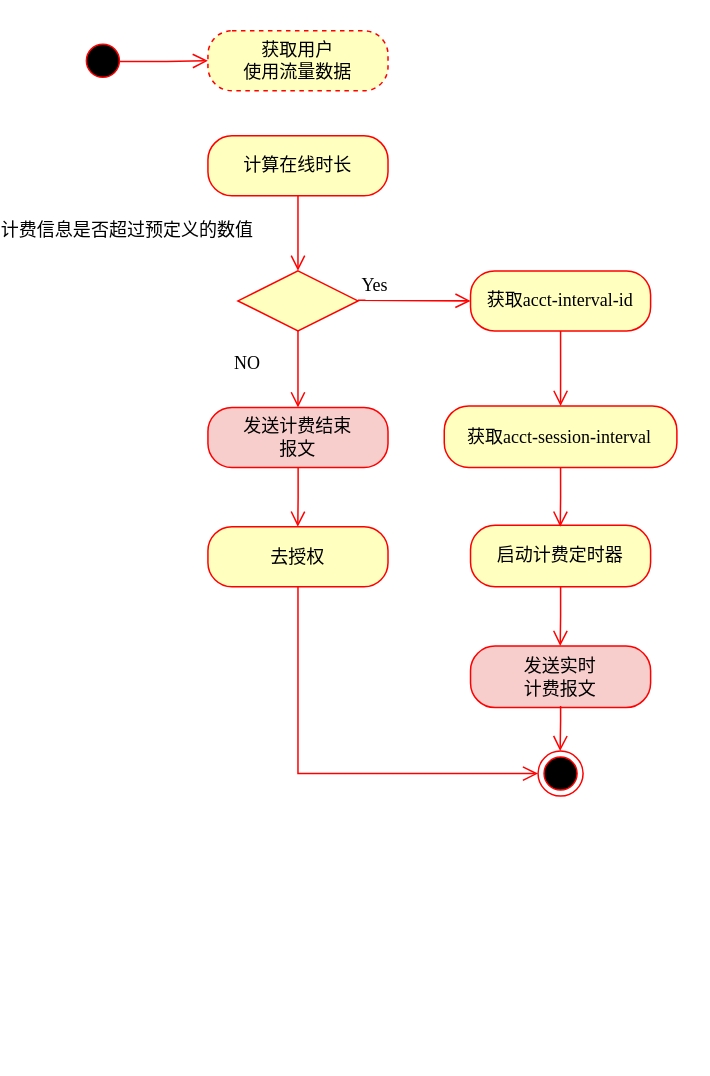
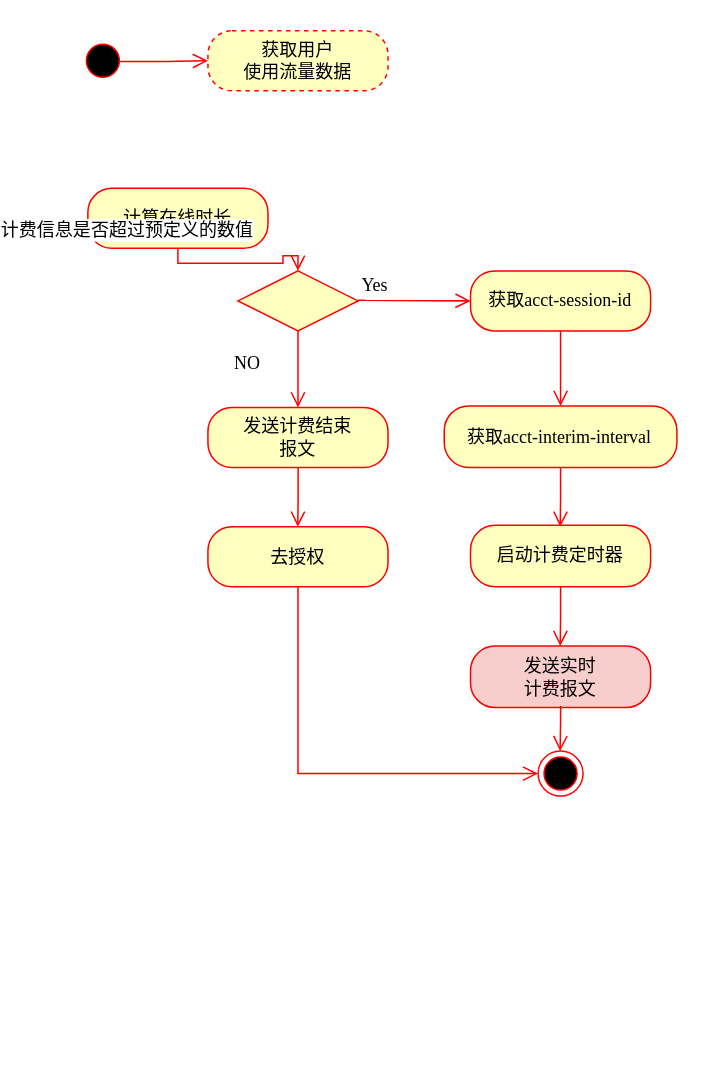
- <mxCell id="5" value="计算在线时长" style="rounded=1;whiteSpace=wrap;html=1;arcSize=40;fontColor=#000000;fillColor=#ffffc0;strokeColor=#ff0000;fontSize=12;fontFamily=宋体;" parent="1" vertex="1"><mxGeometry x="105" y="90" width="120" height="40" as="geometry" /></mxCell>
+ <mxCell id="5" value="计算在线时长" style="rounded=1;whiteSpace=wrap;html=1;arcSize=40;fontColor=#000000;fillColor=#ffffc0;strokeColor=#ff0000;fontSize=12;fontFamily=宋体;" parent="1" vertex="1"><mxGeometry x="25" y="125" width="120" height="40" as="geometry" /></mxCell>
- <mxCell id="8" value="获取acct-interval-id" style="rounded=1;whiteSpace=wrap;html=1;arcSize=40;fontColor=#000000;fillColor=#ffffc0;strokeColor=#ff0000;fontSize=12;fontFamily=宋体;" parent="1" vertex="1"><mxGeometry x="279.98" y="180" width="120" height="40" as="geometry" /></mxCell>
+ <mxCell id="8" value="获取acct-session-id" style="rounded=1;whiteSpace=wrap;html=1;arcSize=40;fontColor=#000000;fillColor=#ffffc0;strokeColor=#ff0000;fontSize=12;fontFamily=宋体;" parent="1" vertex="1"><mxGeometry x="279.98" y="180" width="120" height="40" as="geometry" /></mxCell>
- <mxCell id="9" value="发送计费结束&lt;br style=&quot;font-size: 12px;&quot;&gt;报文" style="rounded=1;whiteSpace=wrap;html=1;arcSize=40;fontColor=#000000;fillColor=#f8cecc;strokeColor=#ff0000;fontSize=12;fontFamily=宋体;" parent="1" vertex="1"><mxGeometry x="105" y="271" width="120" height="40" as="geometry" /></mxCell>
+ <mxCell id="9" value="发送计费结束&lt;br style=&quot;font-size: 12px;&quot;&gt;报文" style="rounded=1;whiteSpace=wrap;html=1;arcSize=40;fontColor=#000000;fillColor=#ffffc0;strokeColor=#ff0000;fontSize=12;fontFamily=宋体;" parent="1" vertex="1"><mxGeometry x="105" y="271" width="120" height="40" as="geometry" /></mxCell>
- <mxCell id="16" value="获取acct-session-interval" style="rounded=1;whiteSpace=wrap;html=1;arcSize=40;fontColor=#000000;fillColor=#ffffc0;strokeColor=#ff0000;fontSize=12;fontFamily=宋体;" parent="1" vertex="1"><mxGeometry x="262.47" y="270" width="155.02" height="41" as="geometry" /></mxCell>
+ <mxCell id="16" value="获取acct-interim-interval" style="rounded=1;whiteSpace=wrap;html=1;arcSize=40;fontColor=#000000;fillColor=#ffffc0;strokeColor=#ff0000;fontSize=12;fontFamily=宋体;" parent="1" vertex="1"><mxGeometry x="262.47" y="270" width="155.02" height="41" as="geometry" /></mxCell>
